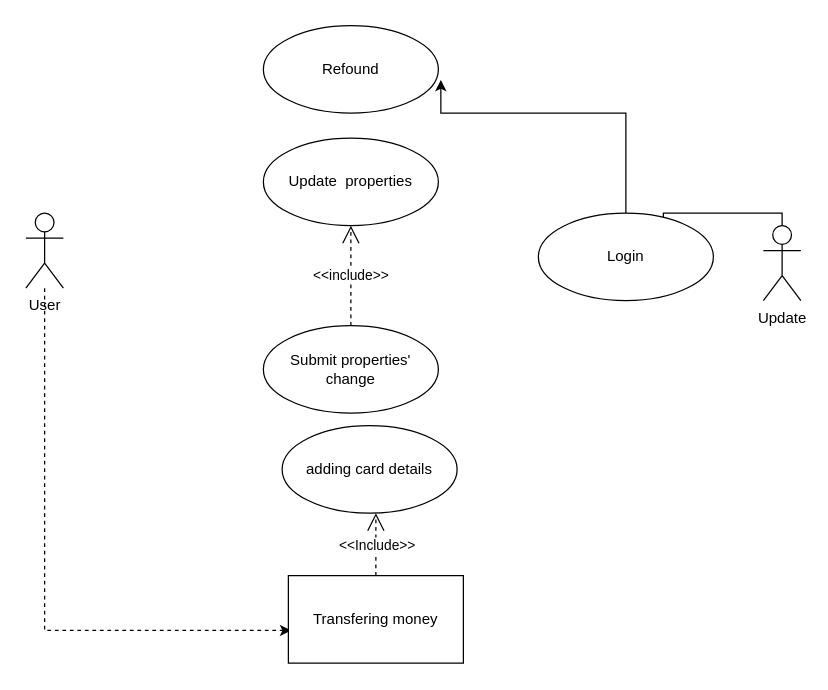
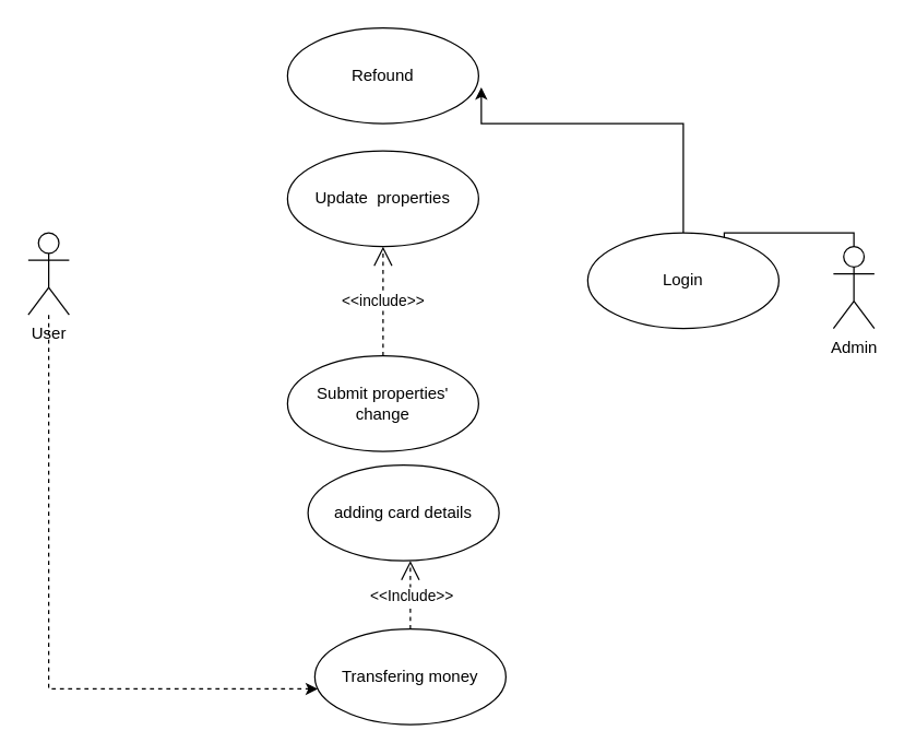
- <mxCell id="5" value="Update" style="shape=umlActor;verticalLabelPosition=bottom;verticalAlign=top;html=1;outlineConnect=0;" vertex="1" parent="1"><mxGeometry x="610" y="180" width="30" height="60" as="geometry" /></mxCell>
+ <mxCell id="5" value="Admin" style="shape=umlActor;verticalLabelPosition=bottom;verticalAlign=top;html=1;outlineConnect=0;" vertex="1" parent="1"><mxGeometry x="610" y="180" width="30" height="60" as="geometry" /></mxCell>
- <mxCell id="13" value="Transfering money" style="whiteSpace=wrap;html=1;rounded=0;" vertex="1" parent="1"><mxGeometry x="230" y="460" width="140" height="70" as="geometry" /></mxCell>
+ <mxCell id="13" value="Transfering money" style="ellipse;whiteSpace=wrap;html=1;" vertex="1" parent="1"><mxGeometry x="230" y="460" width="140" height="70" as="geometry" /></mxCell>
